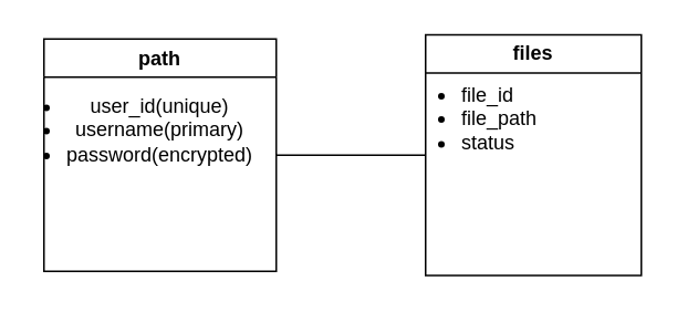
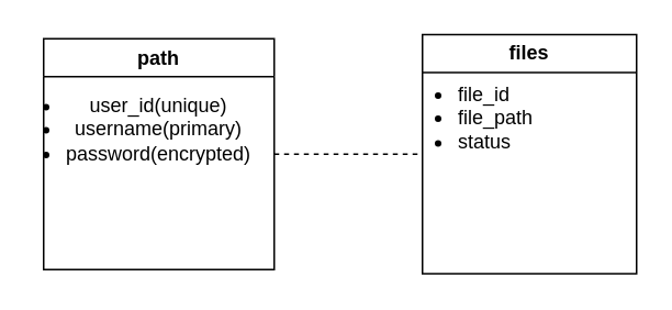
- <mxCell id="6" value="" style="endArrow=none;html=1;rounded=0;entryX=0;entryY=0.5;entryDx=0;entryDy=0;exitX=1;exitY=0.5;exitDx=0;exitDy=0;" edge="1" parent="1" source="2" target="4"><mxGeometry width="50" height="50" relative="1" as="geometry"><mxPoint x="100" y="253" as="sourcePoint" /><mxPoint x="150" y="203" as="targetPoint" /></mxGeometry></mxCell>
+ <mxCell id="6" value="" style="endArrow=none;html=1;rounded=0;entryX=0;entryY=0.5;entryDx=0;entryDy=0;exitX=1;exitY=0.5;exitDx=0;exitDy=0;dashed=1;" edge="1" parent="1" source="2" target="4"><mxGeometry width="50" height="50" relative="1" as="geometry"><mxPoint x="100" y="253" as="sourcePoint" /><mxPoint x="150" y="203" as="targetPoint" /></mxGeometry></mxCell>
